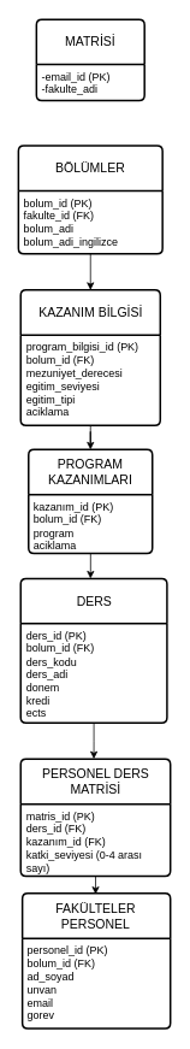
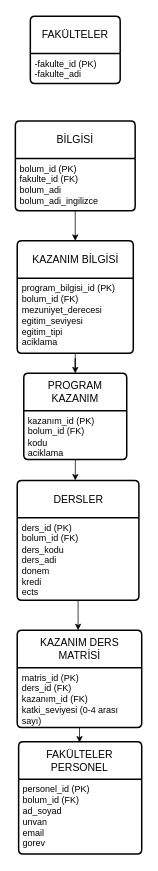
- <mxCell id="2" value="MATRİSİ" style="swimlane;childLayout=stackLayout;horizontal=1;startSize=50;horizontalStack=0;rounded=1;fontSize=14;fontStyle=0;strokeWidth=2;resizeParent=0;resizeLast=1;shadow=0;dashed=0;align=center;arcSize=4;whiteSpace=wrap;html=1;" parent="1" vertex="1"><mxGeometry x="40" y="20" width="120" height="90" as="geometry" /></mxCell>
+ <mxCell id="2" value="FAKÜLTELER" style="swimlane;childLayout=stackLayout;horizontal=1;startSize=50;horizontalStack=0;rounded=1;fontSize=14;fontStyle=0;strokeWidth=2;resizeParent=0;resizeLast=1;shadow=0;dashed=0;align=center;arcSize=4;whiteSpace=wrap;html=1;" parent="1" vertex="1"><mxGeometry x="40" y="20" width="120" height="90" as="geometry" /></mxCell>
- <mxCell id="3" value="-email_id (PK)&lt;div&gt;-fakulte_adi&lt;/div&gt;" style="align=left;strokeColor=none;fillColor=none;spacingLeft=4;spacingRight=4;fontSize=12;verticalAlign=top;resizable=0;rotatable=0;part=1;html=1;whiteSpace=wrap;" parent="2" vertex="1"><mxGeometry y="50" width="120" height="40" as="geometry" /></mxCell>
+ <mxCell id="3" value="-fakulte_id (PK)&lt;div&gt;-fakulte_adi&lt;/div&gt;" style="align=left;strokeColor=none;fillColor=none;spacingLeft=4;spacingRight=4;fontSize=12;verticalAlign=top;resizable=0;rotatable=0;part=1;html=1;whiteSpace=wrap;" parent="2" vertex="1"><mxGeometry y="50" width="120" height="40" as="geometry" /></mxCell>
- <mxCell id="4" value="&lt;span class=&quot;selected&quot;&gt;BÖLÜMLER&lt;/span&gt;" style="swimlane;childLayout=stackLayout;horizontal=1;startSize=50;horizontalStack=0;rounded=1;fontSize=14;fontStyle=0;strokeWidth=2;resizeParent=0;resizeLast=1;shadow=0;dashed=0;align=center;arcSize=4;whiteSpace=wrap;html=1;" parent="1" vertex="1"><mxGeometry x="20" y="160" width="160" height="120" as="geometry" /></mxCell>
+ <mxCell id="4" value="&lt;span class=&quot;selected&quot;&gt;BİLGİSİ&lt;/span&gt;" style="swimlane;childLayout=stackLayout;horizontal=1;startSize=50;horizontalStack=0;rounded=1;fontSize=14;fontStyle=0;strokeWidth=2;resizeParent=0;resizeLast=1;shadow=0;dashed=0;align=center;arcSize=4;whiteSpace=wrap;html=1;" parent="1" vertex="1"><mxGeometry x="20" y="160" width="160" height="120" as="geometry" /></mxCell>
- <mxCell id="9" value="&lt;span class=&quot;selected&quot;&gt;PROGRAM KAZANIMLARI&lt;/span&gt;" style="swimlane;childLayout=stackLayout;horizontal=1;startSize=50;horizontalStack=0;rounded=1;fontSize=14;fontStyle=0;strokeWidth=2;resizeParent=0;resizeLast=1;shadow=0;dashed=0;align=center;arcSize=4;whiteSpace=wrap;html=1;" parent="1" vertex="1"><mxGeometry x="31.25" y="497" width="137.5" height="115" as="geometry" /></mxCell>
+ <mxCell id="9" value="&lt;span class=&quot;selected&quot;&gt;PROGRAM KAZANIM&lt;/span&gt;" style="swimlane;childLayout=stackLayout;horizontal=1;startSize=50;horizontalStack=0;rounded=1;fontSize=14;fontStyle=0;strokeWidth=2;resizeParent=0;resizeLast=1;shadow=0;dashed=0;align=center;arcSize=4;whiteSpace=wrap;html=1;" parent="1" vertex="1"><mxGeometry x="31.25" y="497" width="137.5" height="115" as="geometry" /></mxCell>
- <mxCell id="10" value="kazanım_id (PK)&lt;div&gt;bolum_id (FK)&lt;/div&gt;&lt;div&gt;program&lt;/div&gt;&lt;div&gt;aciklama&lt;/div&gt;" style="align=left;strokeColor=none;fillColor=none;spacingLeft=4;spacingRight=4;fontSize=12;verticalAlign=top;resizable=0;rotatable=0;part=1;html=1;whiteSpace=wrap;" parent="9" vertex="1"><mxGeometry y="50" width="137.5" height="65" as="geometry" /></mxCell>
+ <mxCell id="10" value="kazanım_id (PK)&lt;div&gt;bolum_id (FK)&lt;/div&gt;&lt;div&gt;kodu&lt;/div&gt;&lt;div&gt;aciklama&lt;/div&gt;" style="align=left;strokeColor=none;fillColor=none;spacingLeft=4;spacingRight=4;fontSize=12;verticalAlign=top;resizable=0;rotatable=0;part=1;html=1;whiteSpace=wrap;" parent="9" vertex="1"><mxGeometry y="50" width="137.5" height="65" as="geometry" /></mxCell>
- <mxCell id="11" value="DERS" style="swimlane;childLayout=stackLayout;horizontal=1;startSize=50;horizontalStack=0;rounded=1;fontSize=14;fontStyle=0;strokeWidth=2;resizeParent=0;resizeLast=1;shadow=0;dashed=0;align=center;arcSize=4;whiteSpace=wrap;html=1;" parent="1" vertex="1"><mxGeometry x="22.5" y="640" width="162.5" height="160" as="geometry" /></mxCell>
+ <mxCell id="11" value="DERSLER" style="swimlane;childLayout=stackLayout;horizontal=1;startSize=50;horizontalStack=0;rounded=1;fontSize=14;fontStyle=0;strokeWidth=2;resizeParent=0;resizeLast=1;shadow=0;dashed=0;align=center;arcSize=4;whiteSpace=wrap;html=1;" parent="1" vertex="1"><mxGeometry x="22.5" y="640" width="162.5" height="160" as="geometry" /></mxCell>
- <mxCell id="13" value="&lt;span class=&quot;selected&quot;&gt;PERSONEL DERS MATRİSİ&lt;/span&gt;" style="swimlane;childLayout=stackLayout;horizontal=1;startSize=50;horizontalStack=0;rounded=1;fontSize=14;fontStyle=0;strokeWidth=2;resizeParent=0;resizeLast=1;shadow=0;dashed=0;align=center;arcSize=4;whiteSpace=wrap;html=1;" parent="1" vertex="1"><mxGeometry x="22.5" y="840" width="166.25" height="130" as="geometry" /></mxCell>
+ <mxCell id="13" value="&lt;span class=&quot;selected&quot;&gt;KAZANIM DERS MATRİSİ&lt;/span&gt;" style="swimlane;childLayout=stackLayout;horizontal=1;startSize=50;horizontalStack=0;rounded=1;fontSize=14;fontStyle=0;strokeWidth=2;resizeParent=0;resizeLast=1;shadow=0;dashed=0;align=center;arcSize=4;whiteSpace=wrap;html=1;" parent="1" vertex="1"><mxGeometry x="22.5" y="840" width="166.25" height="130" as="geometry" /></mxCell>
